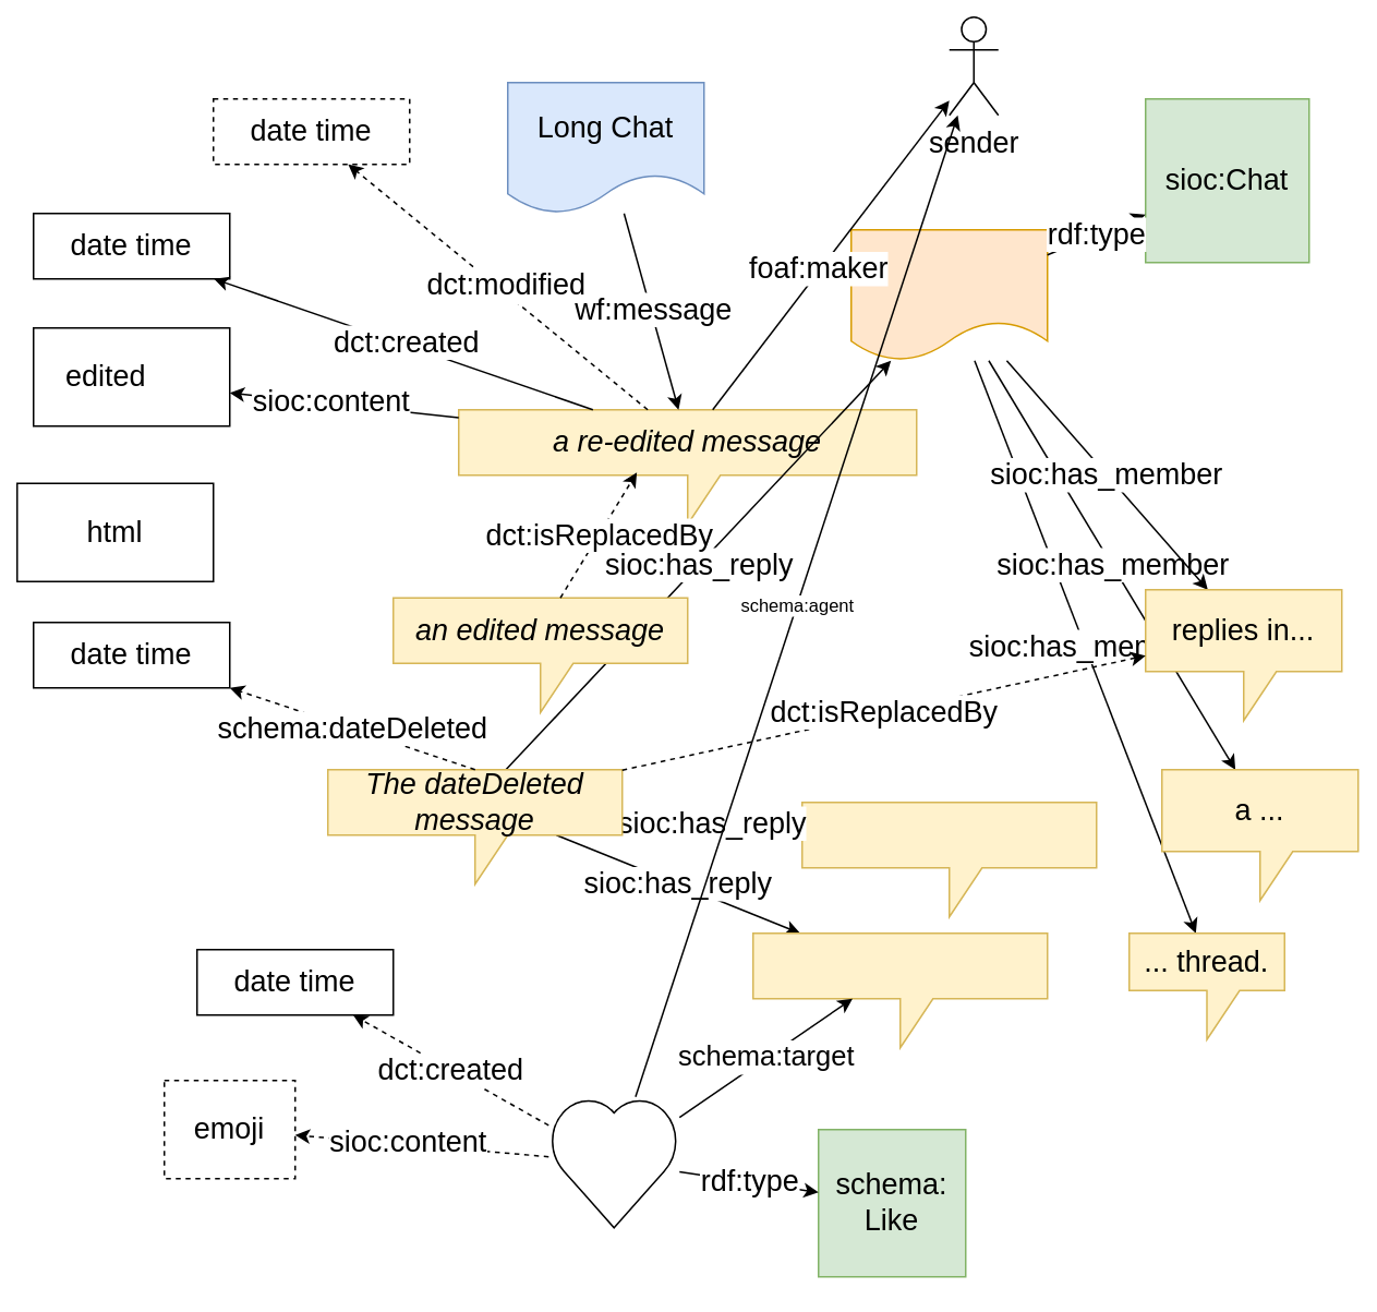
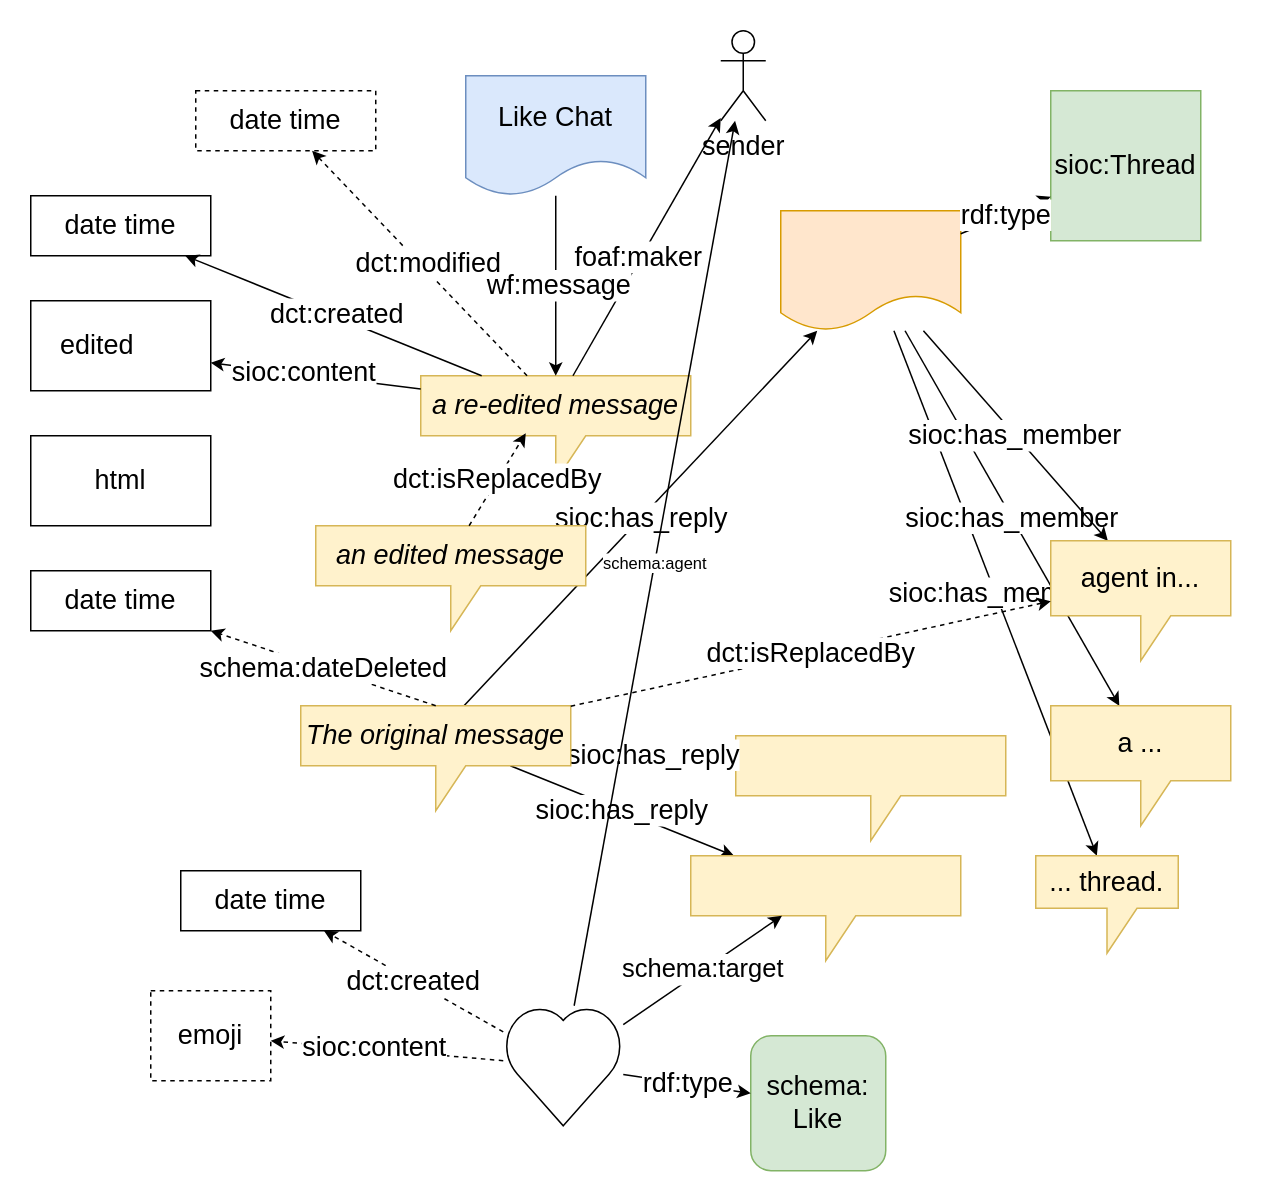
- <mxCell id="22" value="sender" style="shape=umlActor;verticalLabelPosition=bottom;verticalAlign=top;html=1;outlineConnect=0;fontSize=18;" parent="1" vertex="1"><mxGeometry x="580" y="10" width="30" height="60" as="geometry" /></mxCell>
+ <mxCell id="22" value="sender" style="shape=umlActor;verticalLabelPosition=bottom;verticalAlign=top;html=1;outlineConnect=0;fontSize=18;" parent="1" vertex="1"><mxGeometry x="480" y="20" width="30" height="60" as="geometry" /></mxCell>
- <mxCell id="17" value="Long Chat" style="shape=document;whiteSpace=wrap;html=1;boundedLbl=1;fontSize=18;fillColor=#dae8fc;strokeColor=#6c8ebf;container=1;" parent="1" vertex="1"><mxGeometry x="310" y="50" width="120" height="80" as="geometry" /></mxCell>
+ <mxCell id="17" value="Like Chat" style="shape=document;whiteSpace=wrap;html=1;boundedLbl=1;fontSize=18;fillColor=#dae8fc;strokeColor=#6c8ebf;container=1;" parent="1" vertex="1"><mxGeometry x="310" y="50" width="120" height="80" as="geometry" /></mxCell>
- <mxCell id="11" value="sioc:Chat" style="whiteSpace=wrap;html=1;aspect=fixed;fontSize=18;fillColor=#d5e8d4;strokeColor=#82b366;" parent="1" vertex="1"><mxGeometry x="700" y="60" width="100" height="100" as="geometry" /></mxCell>
+ <mxCell id="11" value="sioc:Thread" style="whiteSpace=wrap;html=1;aspect=fixed;fontSize=18;fillColor=#d5e8d4;strokeColor=#82b366;" parent="1" vertex="1"><mxGeometry x="700" y="60" width="100" height="100" as="geometry" /></mxCell>
- <mxCell id="5" value="&lt;i&gt;a re-edited message&lt;/i&gt;" style="shape=callout;whiteSpace=wrap;html=1;perimeter=calloutPerimeter;fontSize=18;fillColor=#fff2cc;strokeColor=#d6b656;" parent="1" vertex="1"><mxGeometry x="280" y="250" width="280" height="70" as="geometry" /></mxCell>
+ <mxCell id="5" value="&lt;i&gt;a re-edited message&lt;/i&gt;" style="shape=callout;whiteSpace=wrap;html=1;perimeter=calloutPerimeter;fontSize=18;fillColor=#fff2cc;strokeColor=#d6b656;" parent="1" vertex="1"><mxGeometry x="280" y="250" width="180" height="70" as="geometry" /></mxCell>
- <mxCell id="18" value="html" style="rounded=0;whiteSpace=wrap;html=1;fontSize=18;" parent="1" vertex="1"><mxGeometry x="10" y="295" width="120" height="60" as="geometry" /></mxCell>
+ <mxCell id="18" value="html" style="rounded=0;whiteSpace=wrap;html=1;fontSize=18;" parent="1" vertex="1"><mxGeometry x="20" y="290" width="120" height="60" as="geometry" /></mxCell>
- <mxCell id="13" value="replies in..." style="shape=callout;whiteSpace=wrap;html=1;perimeter=calloutPerimeter;fontSize=18;fillColor=#fff2cc;strokeColor=#d6b656;" parent="1" vertex="1"><mxGeometry x="700" y="360" width="120" height="80" as="geometry" /></mxCell>
+ <mxCell id="13" value="agent in..." style="shape=callout;whiteSpace=wrap;html=1;perimeter=calloutPerimeter;fontSize=18;fillColor=#fff2cc;strokeColor=#d6b656;" parent="1" vertex="1"><mxGeometry x="700" y="360" width="120" height="80" as="geometry" /></mxCell>
- <mxCell id="37" value="&lt;i&gt;an edited message&lt;/i&gt;" style="shape=callout;whiteSpace=wrap;html=1;perimeter=calloutPerimeter;fontSize=18;fillColor=#fff2cc;strokeColor=#d6b656;" parent="1" vertex="1"><mxGeometry x="240" y="365" width="180" height="70" as="geometry" /></mxCell>
+ <mxCell id="37" value="&lt;i&gt;an edited message&lt;/i&gt;" style="shape=callout;whiteSpace=wrap;html=1;perimeter=calloutPerimeter;fontSize=18;fillColor=#fff2cc;strokeColor=#d6b656;" parent="1" vertex="1"><mxGeometry x="210" y="350" width="180" height="70" as="geometry" /></mxCell>
- <mxCell id="33" value="&lt;i&gt;The dateDeleted message&lt;/i&gt;" style="shape=callout;whiteSpace=wrap;html=1;perimeter=calloutPerimeter;fontSize=18;fillColor=#fff2cc;strokeColor=#d6b656;" parent="1" vertex="1"><mxGeometry x="200" y="470" width="180" height="70" as="geometry" /></mxCell>
+ <mxCell id="33" value="&lt;i&gt;The original message&lt;/i&gt;" style="shape=callout;whiteSpace=wrap;html=1;perimeter=calloutPerimeter;fontSize=18;fillColor=#fff2cc;strokeColor=#d6b656;" parent="1" vertex="1"><mxGeometry x="200" y="470" width="180" height="70" as="geometry" /></mxCell>
- <mxCell id="14" value="a ..." style="shape=callout;whiteSpace=wrap;html=1;perimeter=calloutPerimeter;fontSize=18;fillColor=#fff2cc;strokeColor=#d6b656;" parent="1" vertex="1"><mxGeometry x="710" y="470" width="120" height="80" as="geometry" /></mxCell>
+ <mxCell id="14" value="a ..." style="shape=callout;whiteSpace=wrap;html=1;perimeter=calloutPerimeter;fontSize=18;fillColor=#fff2cc;strokeColor=#d6b656;" parent="1" vertex="1"><mxGeometry x="700" y="470" width="120" height="80" as="geometry" /></mxCell>
- <mxCell id="41" value="schema:&lt;br&gt;Like" style="whiteSpace=wrap;html=1;aspect=fixed;fontSize=18;fillColor=#d5e8d4;strokeColor=#82b366;" vertex="1" parent="1"><mxGeometry x="500" y="690" width="90" height="90" as="geometry" /></mxCell>
+ <mxCell id="41" value="schema:&lt;br&gt;Like" style="whiteSpace=wrap;html=1;aspect=fixed;fontSize=18;fillColor=#d5e8d4;strokeColor=#82b366;rounded=1;" vertex="1" parent="1"><mxGeometry x="500" y="690" width="90" height="90" as="geometry" /></mxCell>
